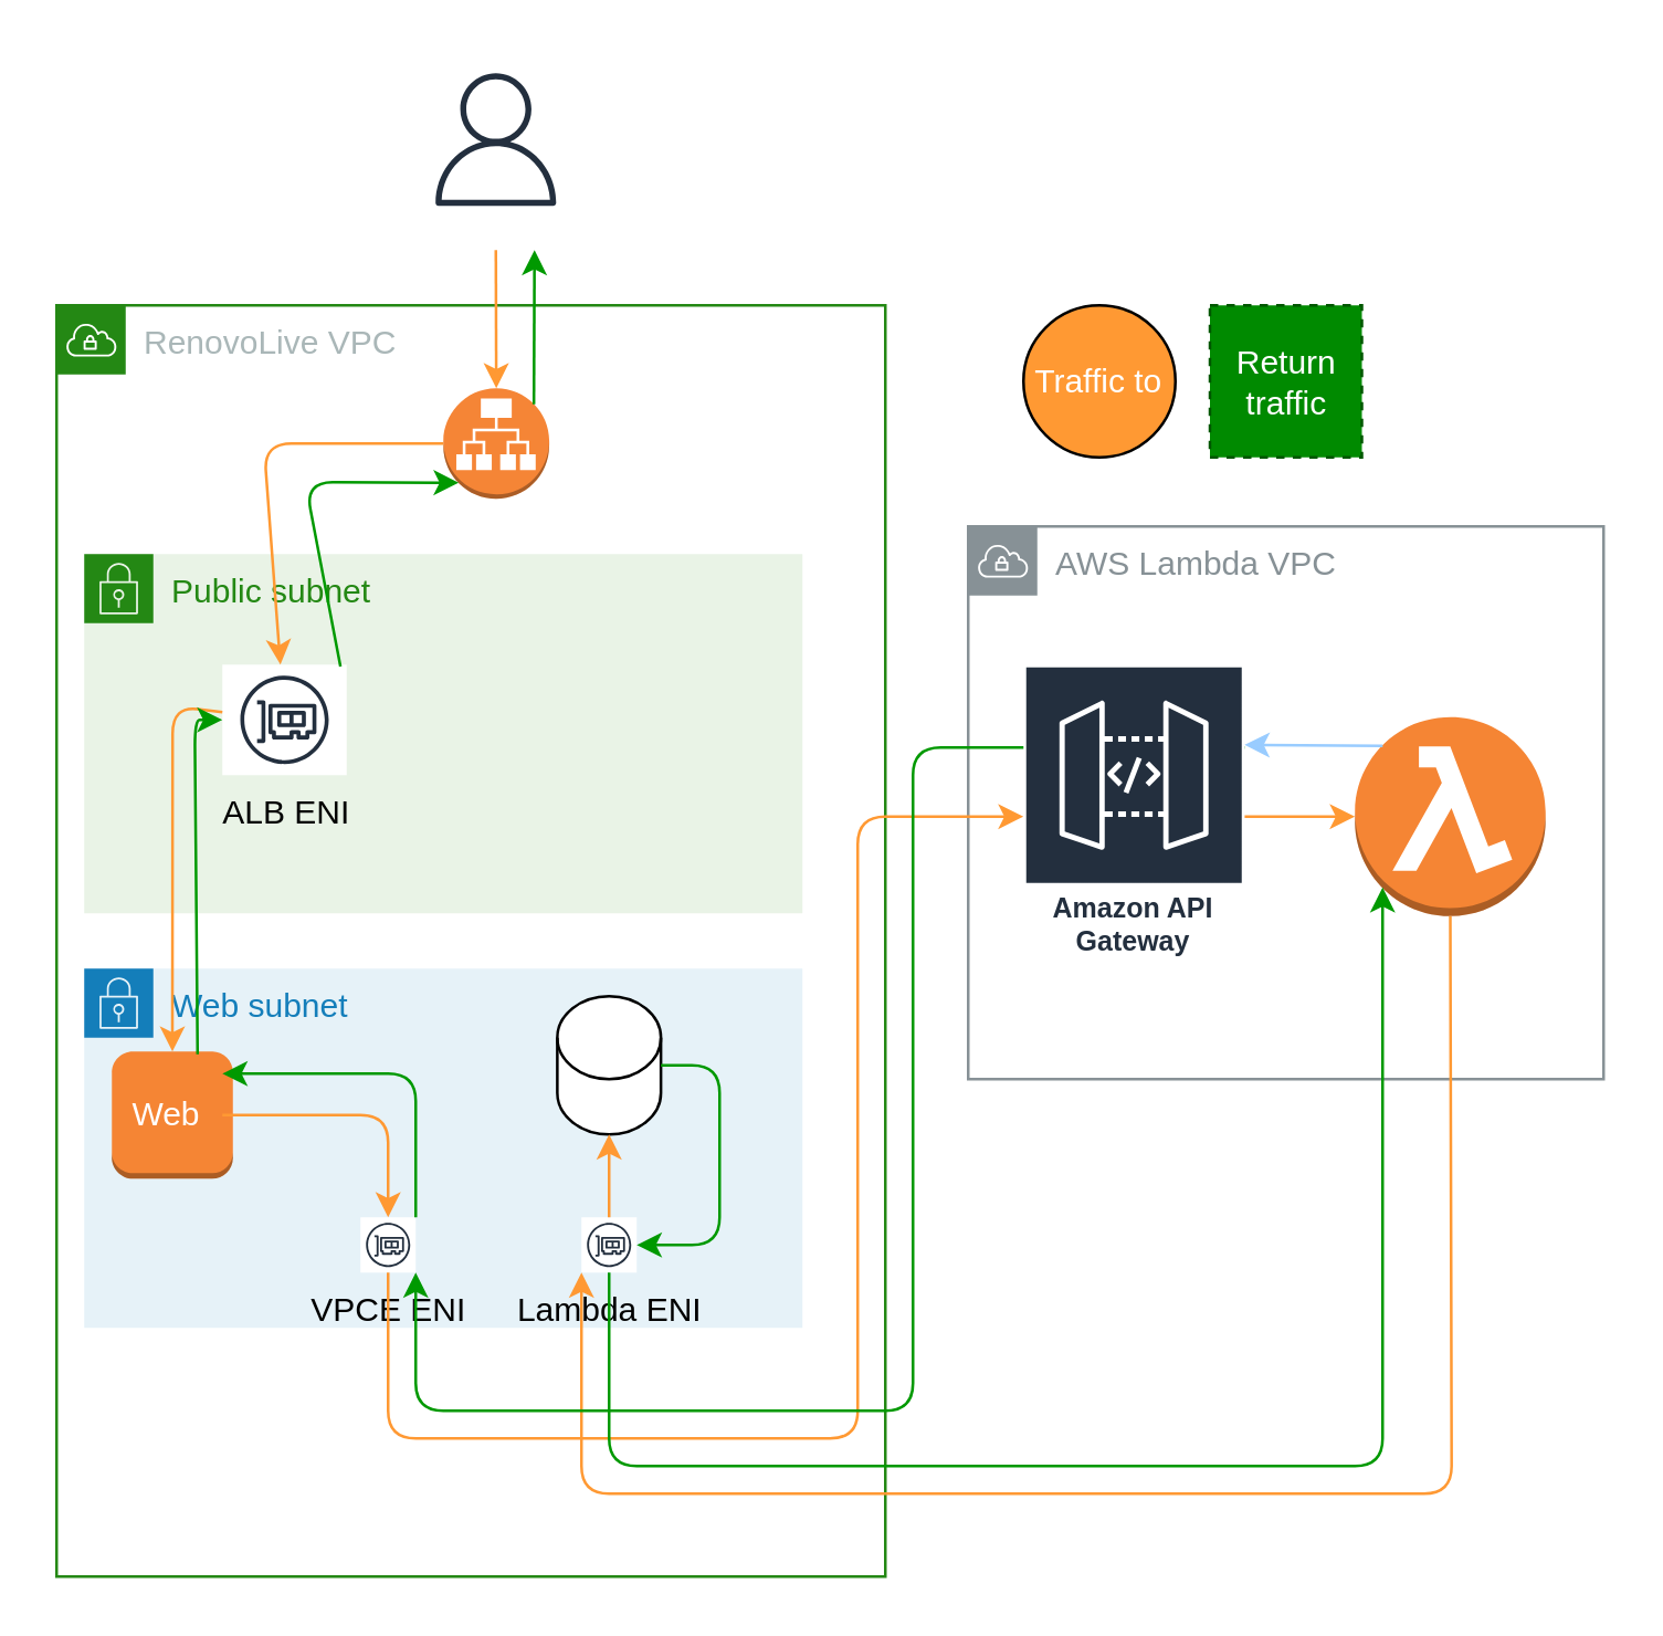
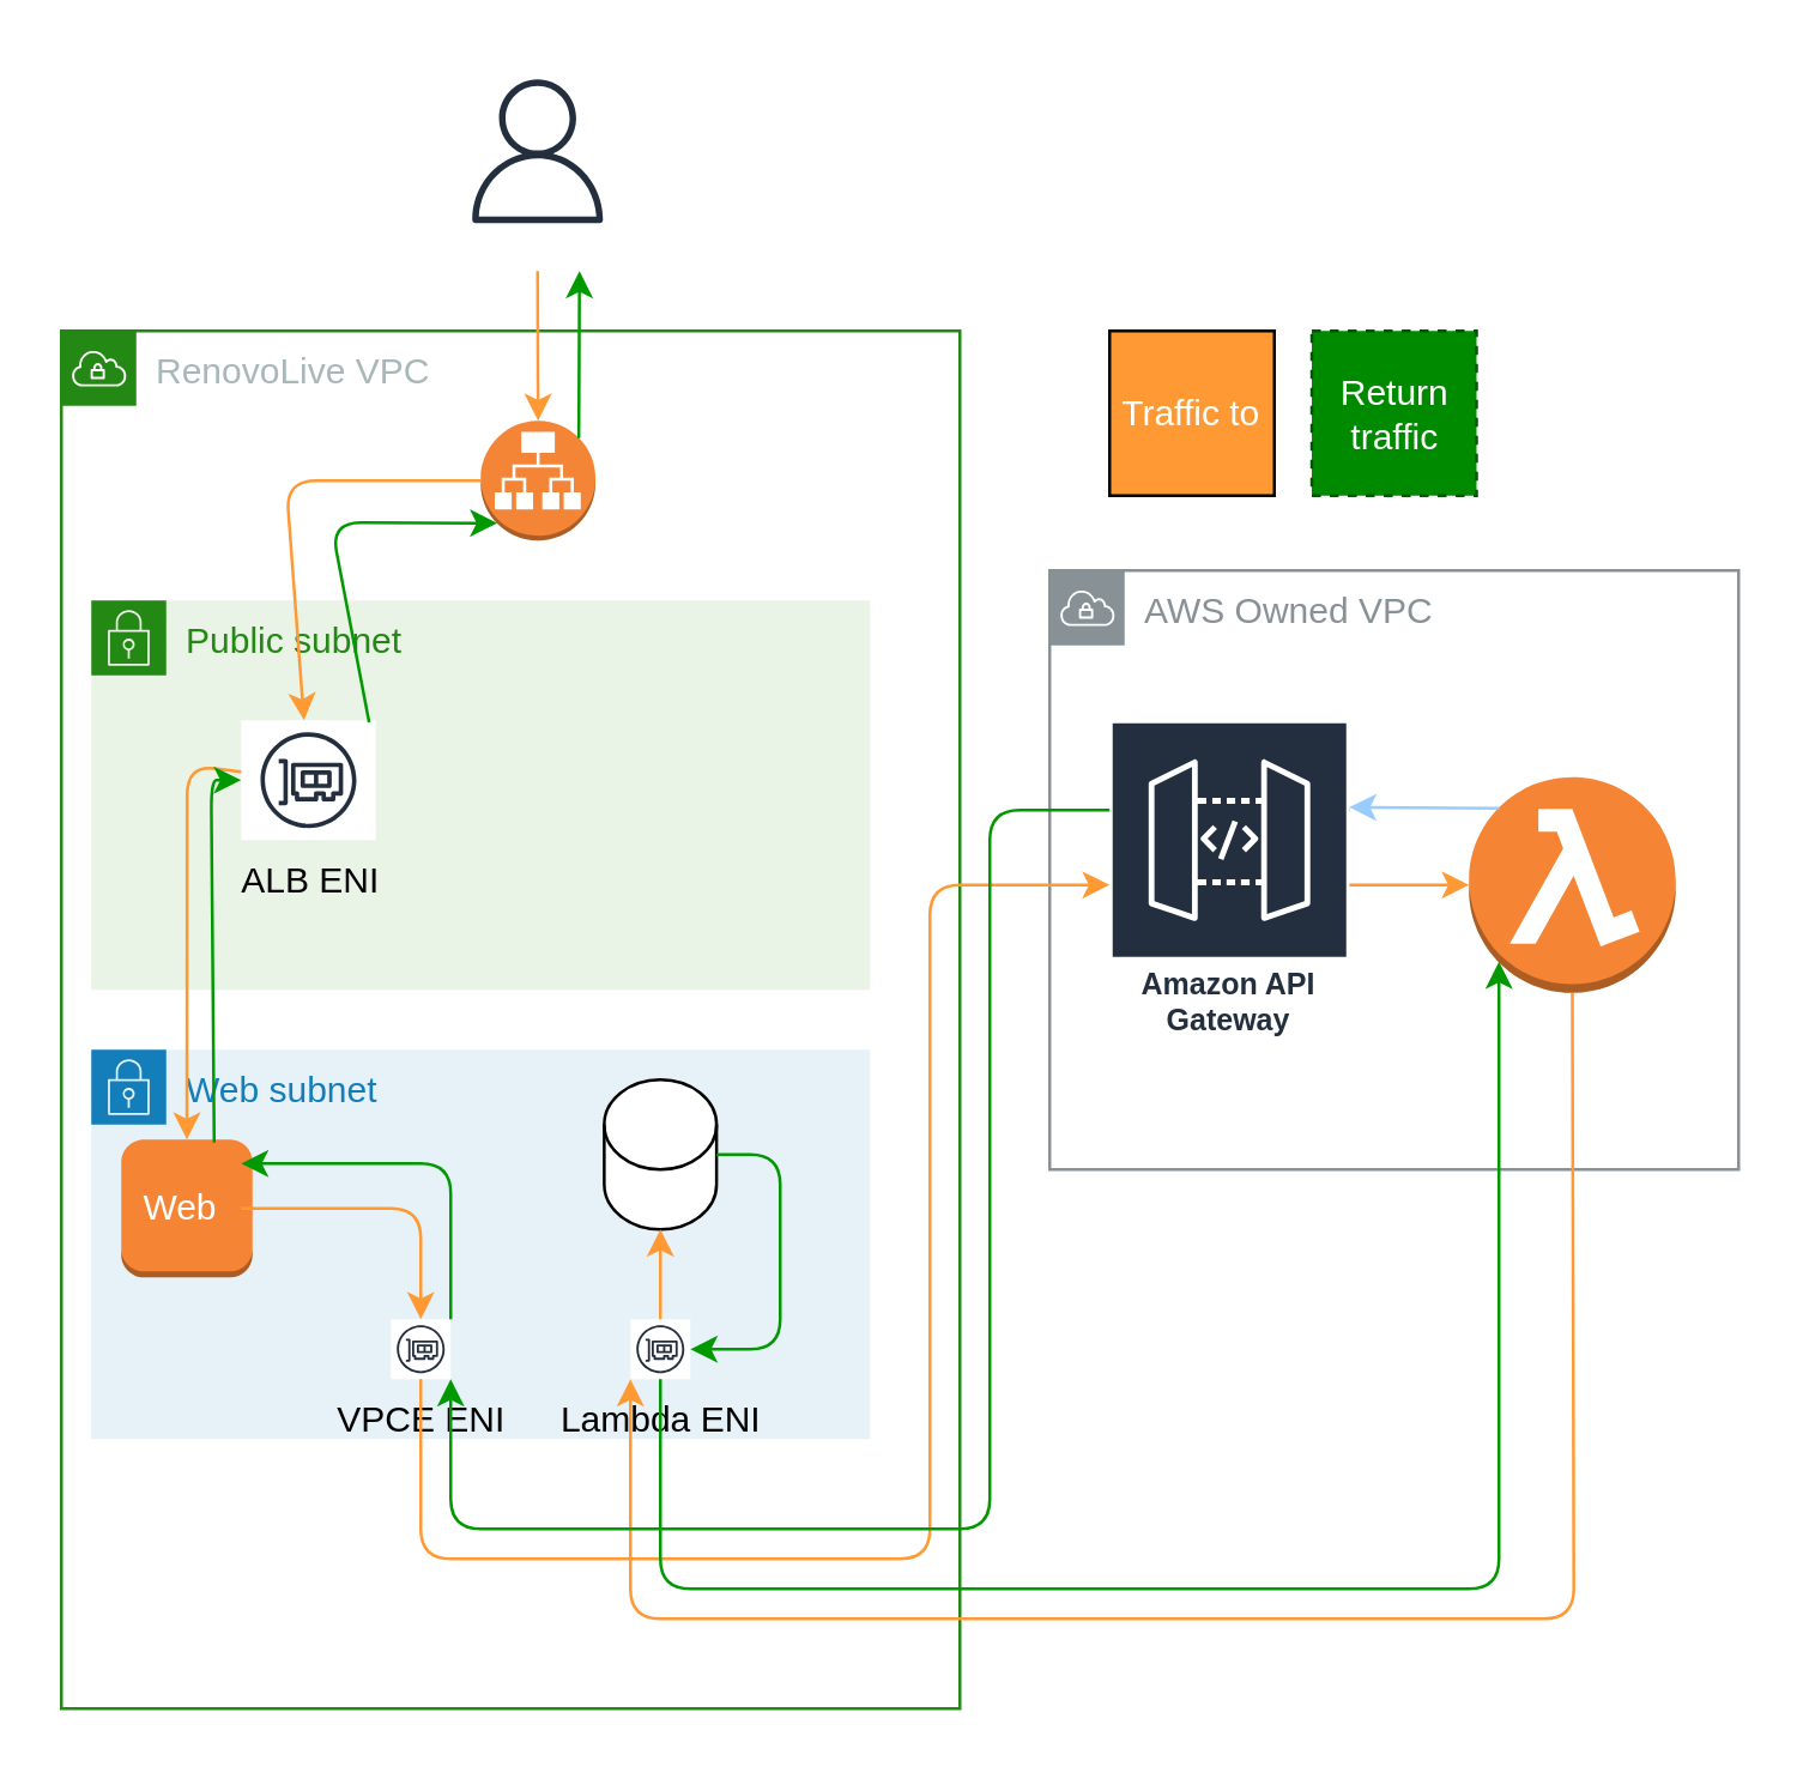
- <mxCell id="29" value="Traffic to" style="ellipse;whiteSpace=wrap;html=1;aspect=fixed;fillColor=#FF9933;fontColor=#FFFFFF;" vertex="1" parent="1"><mxGeometry x="370" y="110" width="55" height="55" as="geometry" /></mxCell>
+ <mxCell id="29" value="Traffic to" style="whiteSpace=wrap;html=1;aspect=fixed;fillColor=#FF9933;fontColor=#FFFFFF;" vertex="1" parent="1"><mxGeometry x="370" y="110" width="55" height="55" as="geometry" /></mxCell>
- <mxCell id="22" value="AWS Lambda VPC" style="sketch=0;outlineConnect=0;gradientColor=none;html=1;whiteSpace=wrap;fontSize=12;fontStyle=0;shape=mxgraph.aws4.group;grIcon=mxgraph.aws4.group_vpc;strokeColor=#879196;fillColor=none;verticalAlign=top;align=left;spacingLeft=30;fontColor=#879196;dashed=0;" vertex="1" parent="1"><mxGeometry x="350" y="190" width="230" height="200" as="geometry" /></mxCell>
+ <mxCell id="22" value="AWS Owned VPC" style="sketch=0;outlineConnect=0;gradientColor=none;html=1;whiteSpace=wrap;fontSize=12;fontStyle=0;shape=mxgraph.aws4.group;grIcon=mxgraph.aws4.group_vpc;strokeColor=#879196;fillColor=none;verticalAlign=top;align=left;spacingLeft=30;fontColor=#879196;dashed=0;" vertex="1" parent="1"><mxGeometry x="350" y="190" width="230" height="200" as="geometry" /></mxCell>
